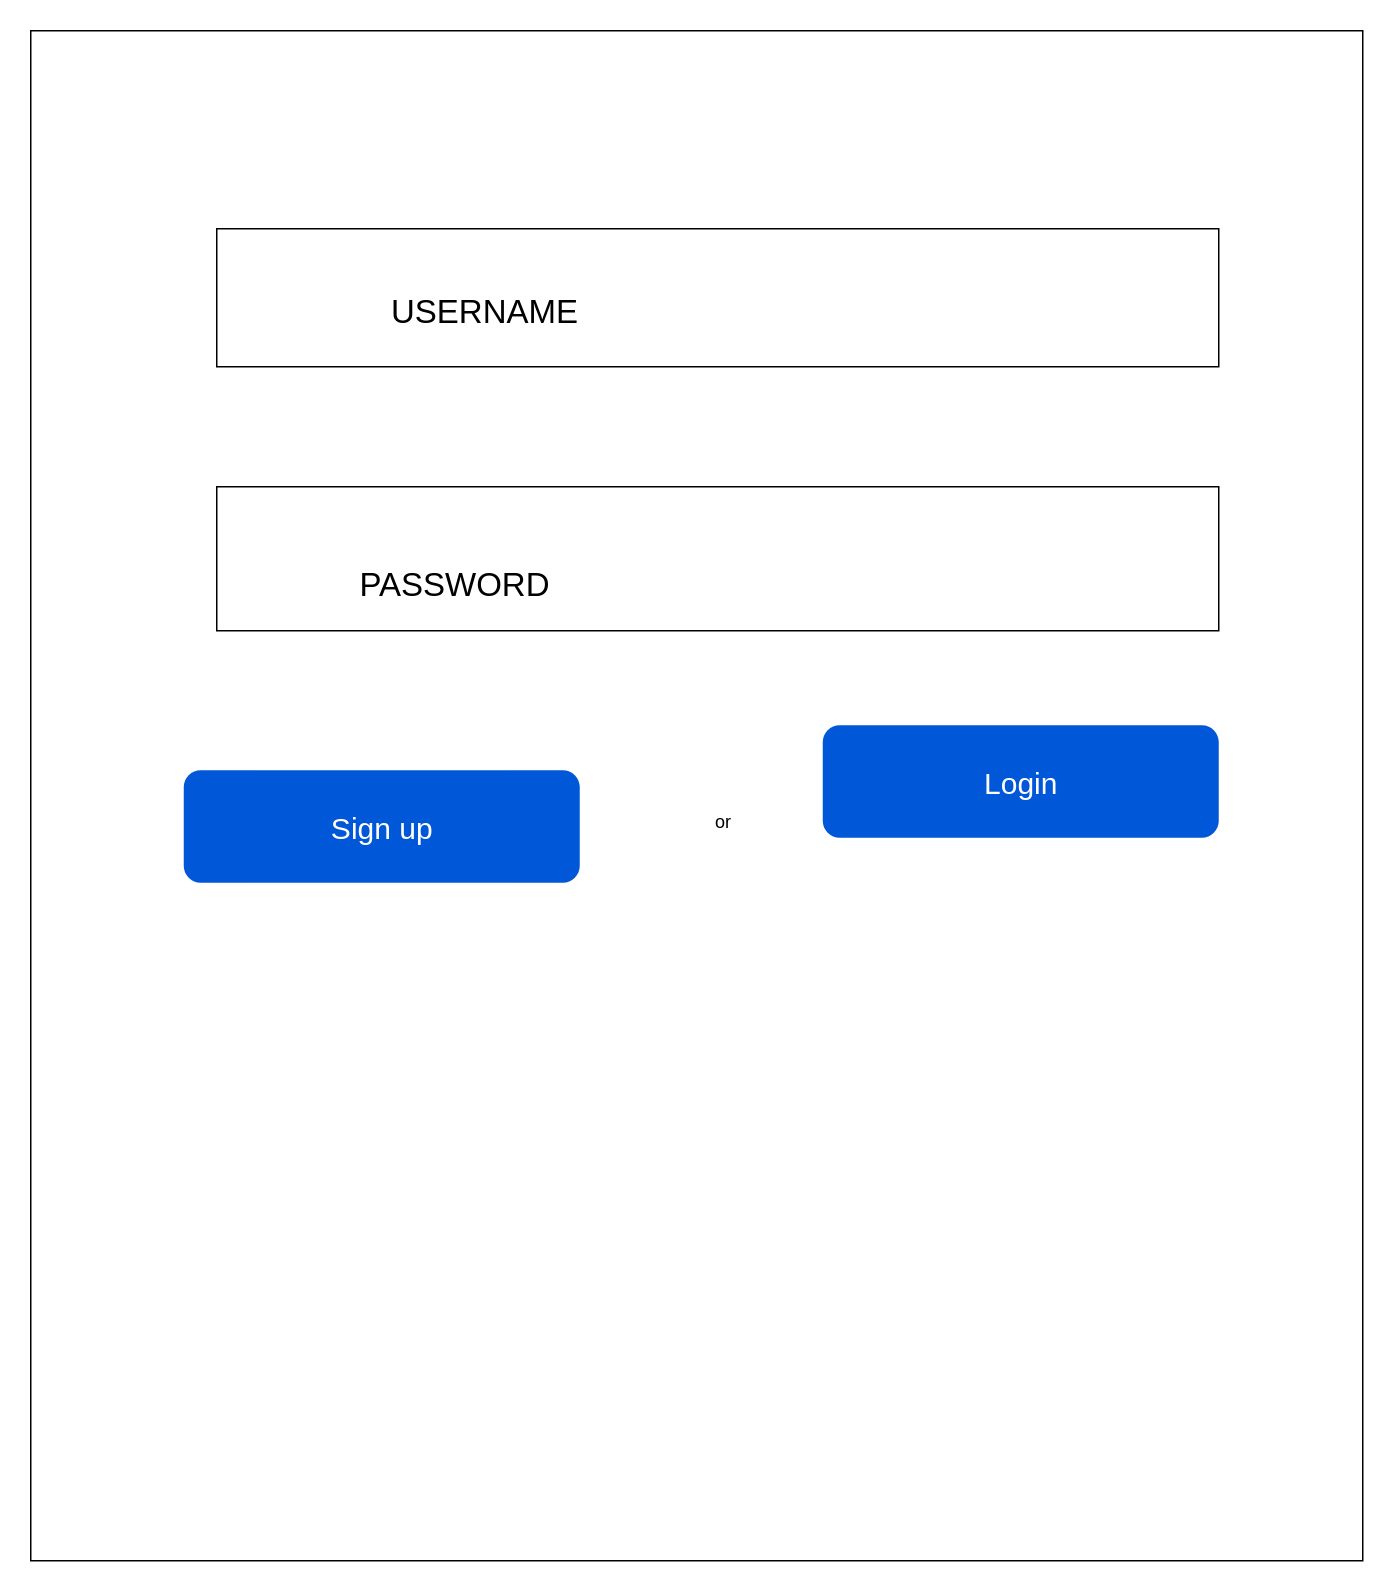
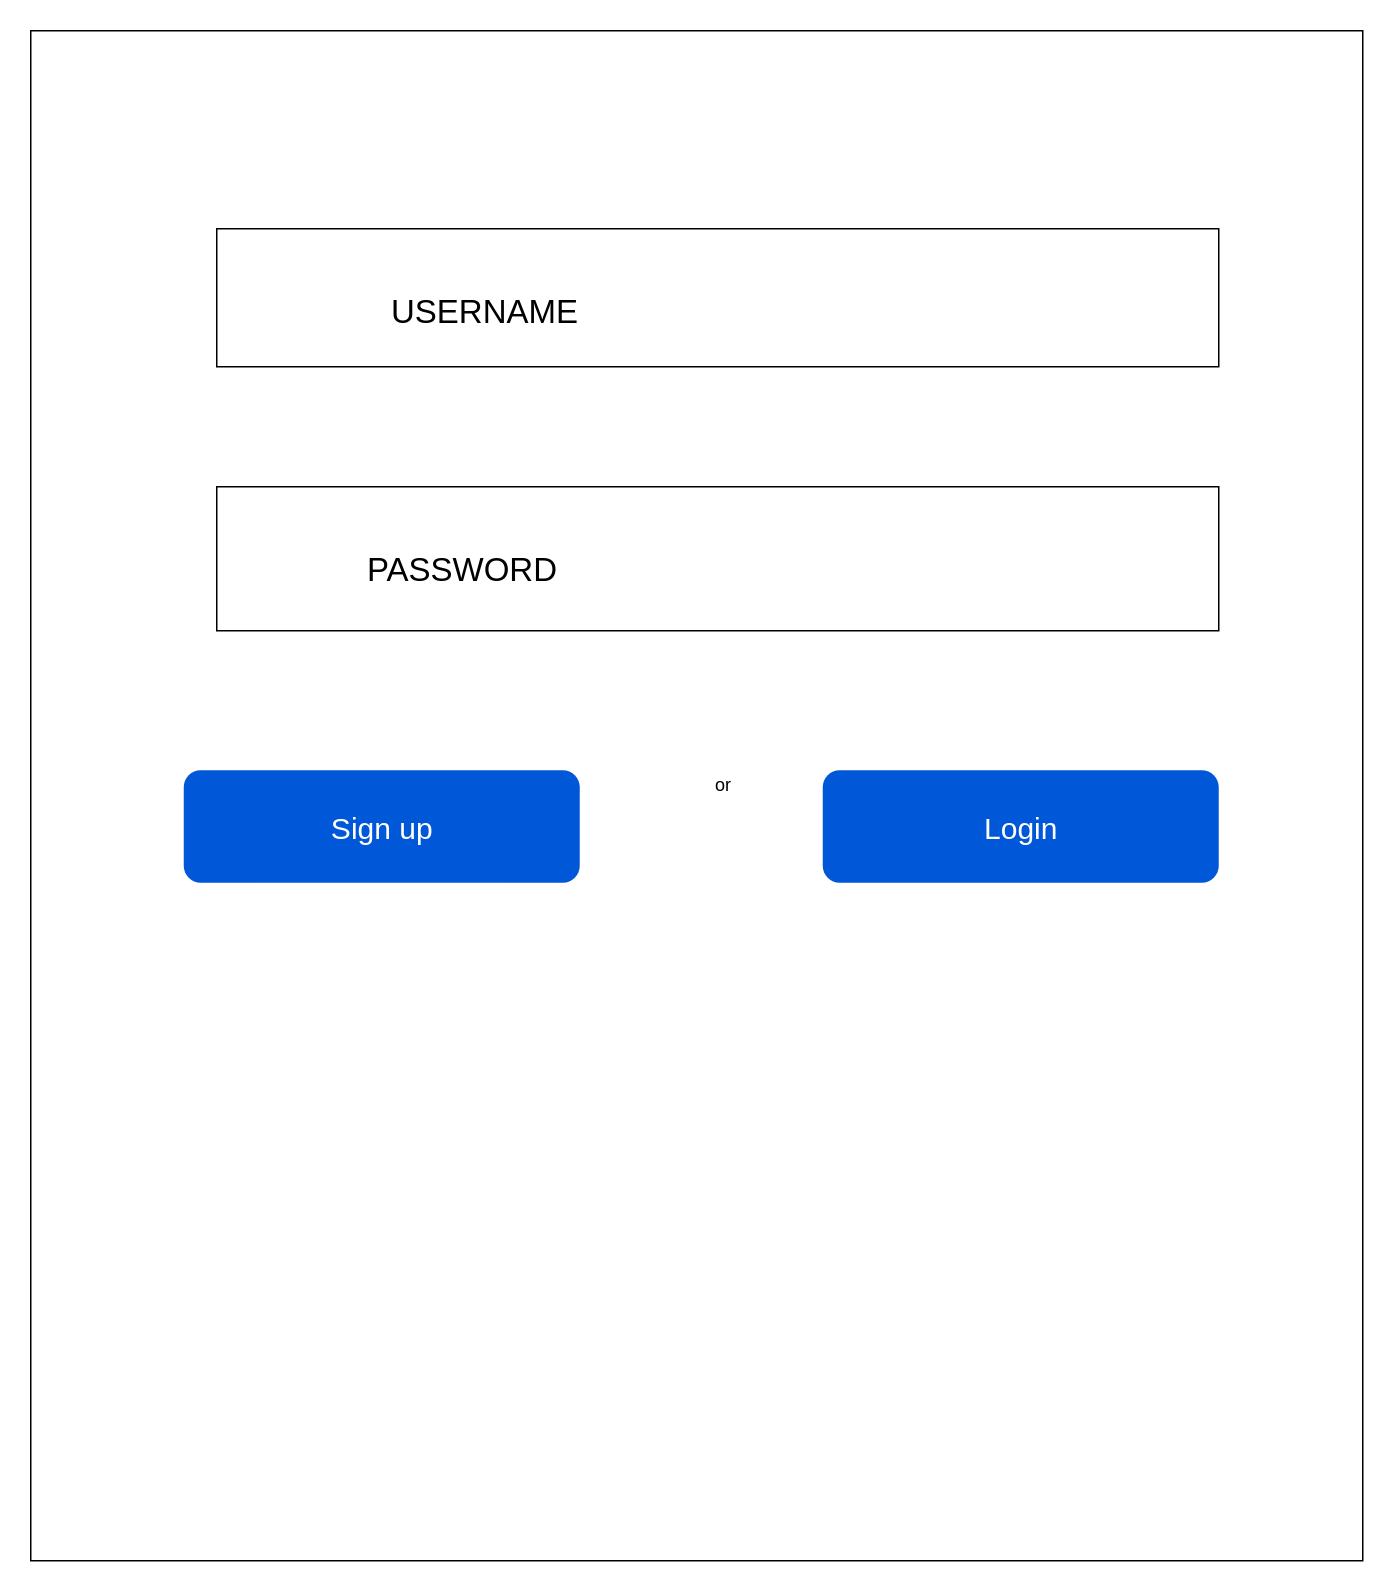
- <mxCell id="9" value="&lt;font style=&quot;font-size: 22px&quot;&gt;PASSWORD&lt;/font&gt;" style="text;html=1;strokeColor=none;fillColor=none;align=center;verticalAlign=middle;whiteSpace=wrap;rounded=0;" vertex="1" parent="1"><mxGeometry x="167" y="370" width="272" height="40" as="geometry" /></mxCell>
+ <mxCell id="9" value="&lt;font style=&quot;font-size: 22px&quot;&gt;PASSWORD&lt;/font&gt;" style="text;html=1;strokeColor=none;fillColor=none;align=center;verticalAlign=middle;whiteSpace=wrap;rounded=0;" vertex="1" parent="1"><mxGeometry x="172" y="360" width="272" height="40" as="geometry" /></mxCell>
- <mxCell id="6" value="&lt;font style=&quot;font-size: 20px&quot;&gt;Login&lt;/font&gt;" style="rounded=1;fillColor=#0057D8;strokeColor=none;html=1;fontColor=#ffffff;align=center;verticalAlign=middle;fontStyle=0;fontSize=12" vertex="1" parent="1"><mxGeometry x="548" y="483" width="264" height="75" as="geometry" /></mxCell>
+ <mxCell id="6" value="&lt;font style=&quot;font-size: 20px&quot;&gt;Login&lt;/font&gt;" style="rounded=1;fillColor=#0057D8;strokeColor=none;html=1;fontColor=#ffffff;align=center;verticalAlign=middle;fontStyle=0;fontSize=12" vertex="1" parent="1"><mxGeometry x="548" y="513" width="264" height="75" as="geometry" /></mxCell>
- <mxCell id="7" value="or" style="text;html=1;strokeColor=none;fillColor=none;align=center;verticalAlign=middle;whiteSpace=wrap;rounded=0;" vertex="1" parent="1"><mxGeometry x="440" y="524" width="84" height="48" as="geometry" /></mxCell>
+ <mxCell id="7" value="or" style="text;html=1;strokeColor=none;fillColor=none;align=center;verticalAlign=middle;whiteSpace=wrap;rounded=0;" vertex="1" parent="1"><mxGeometry x="440" y="499" width="84" height="48" as="geometry" /></mxCell>
